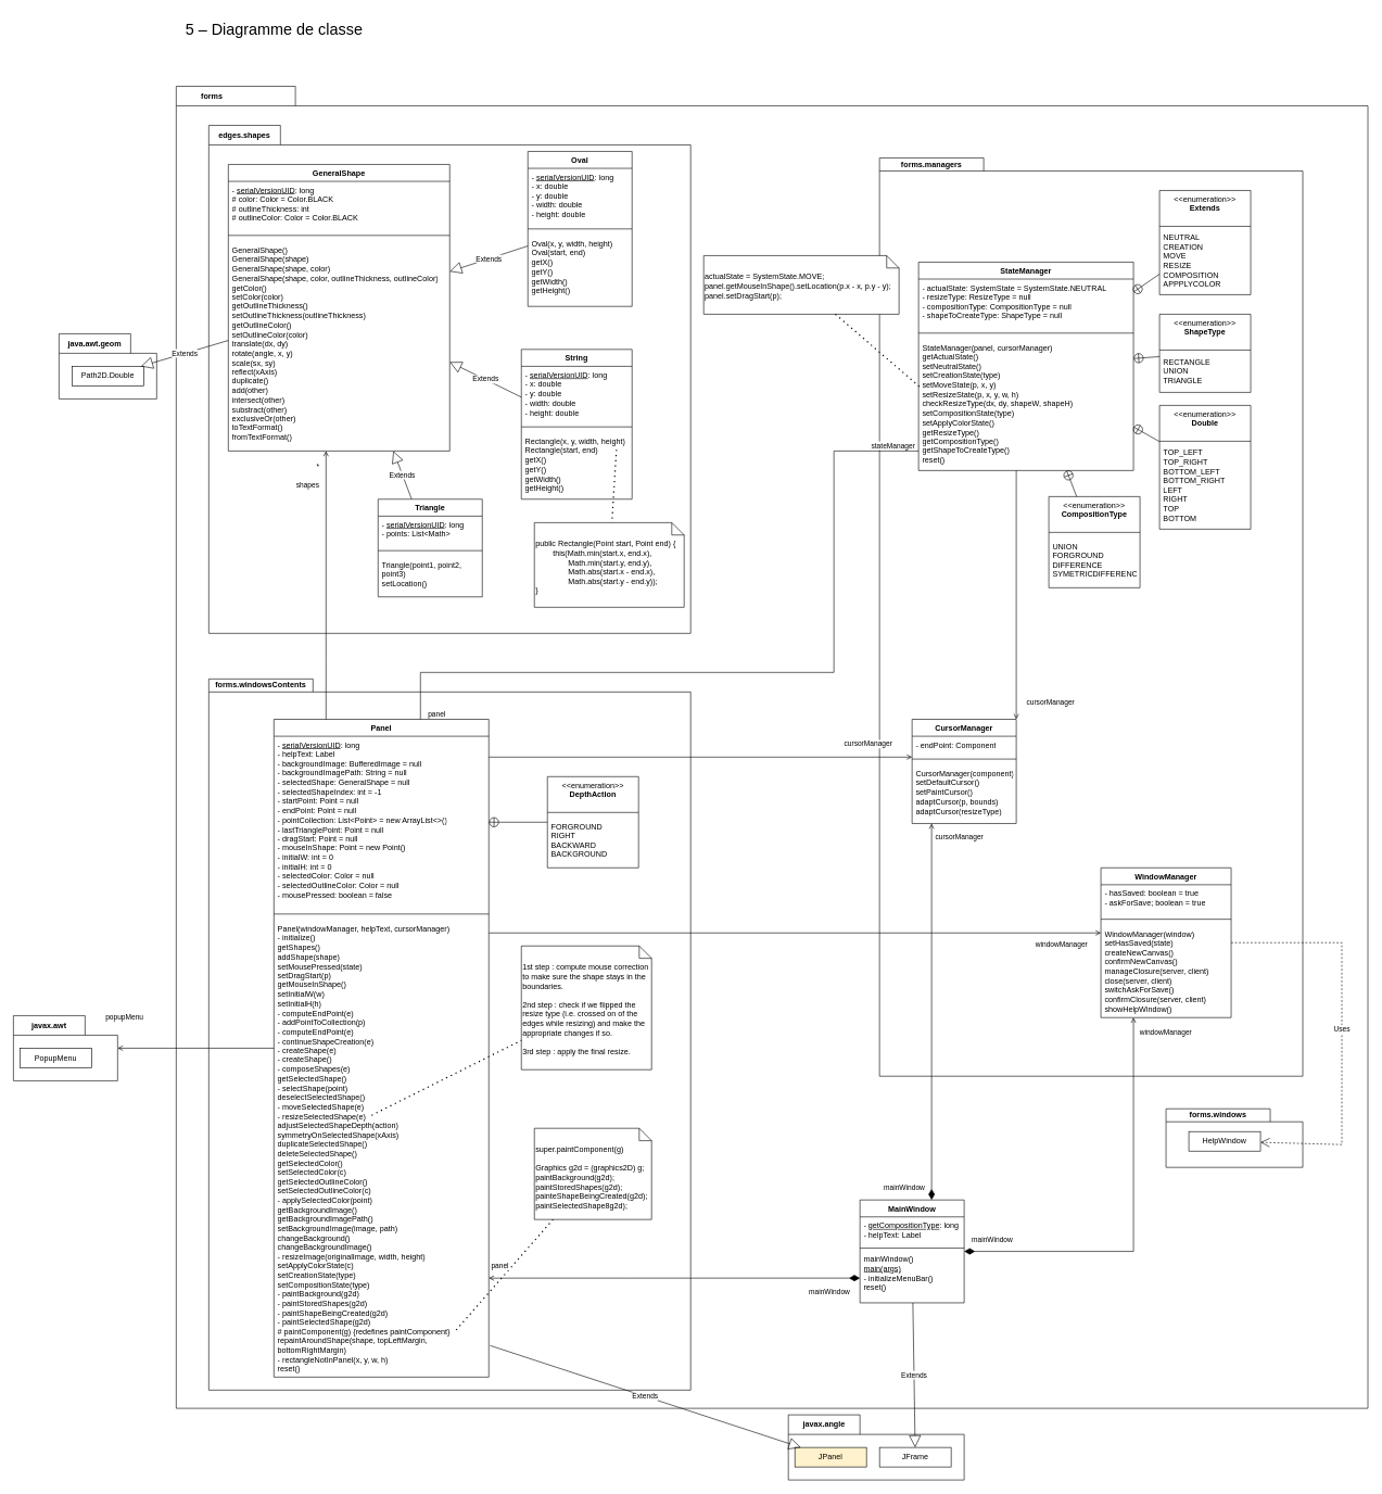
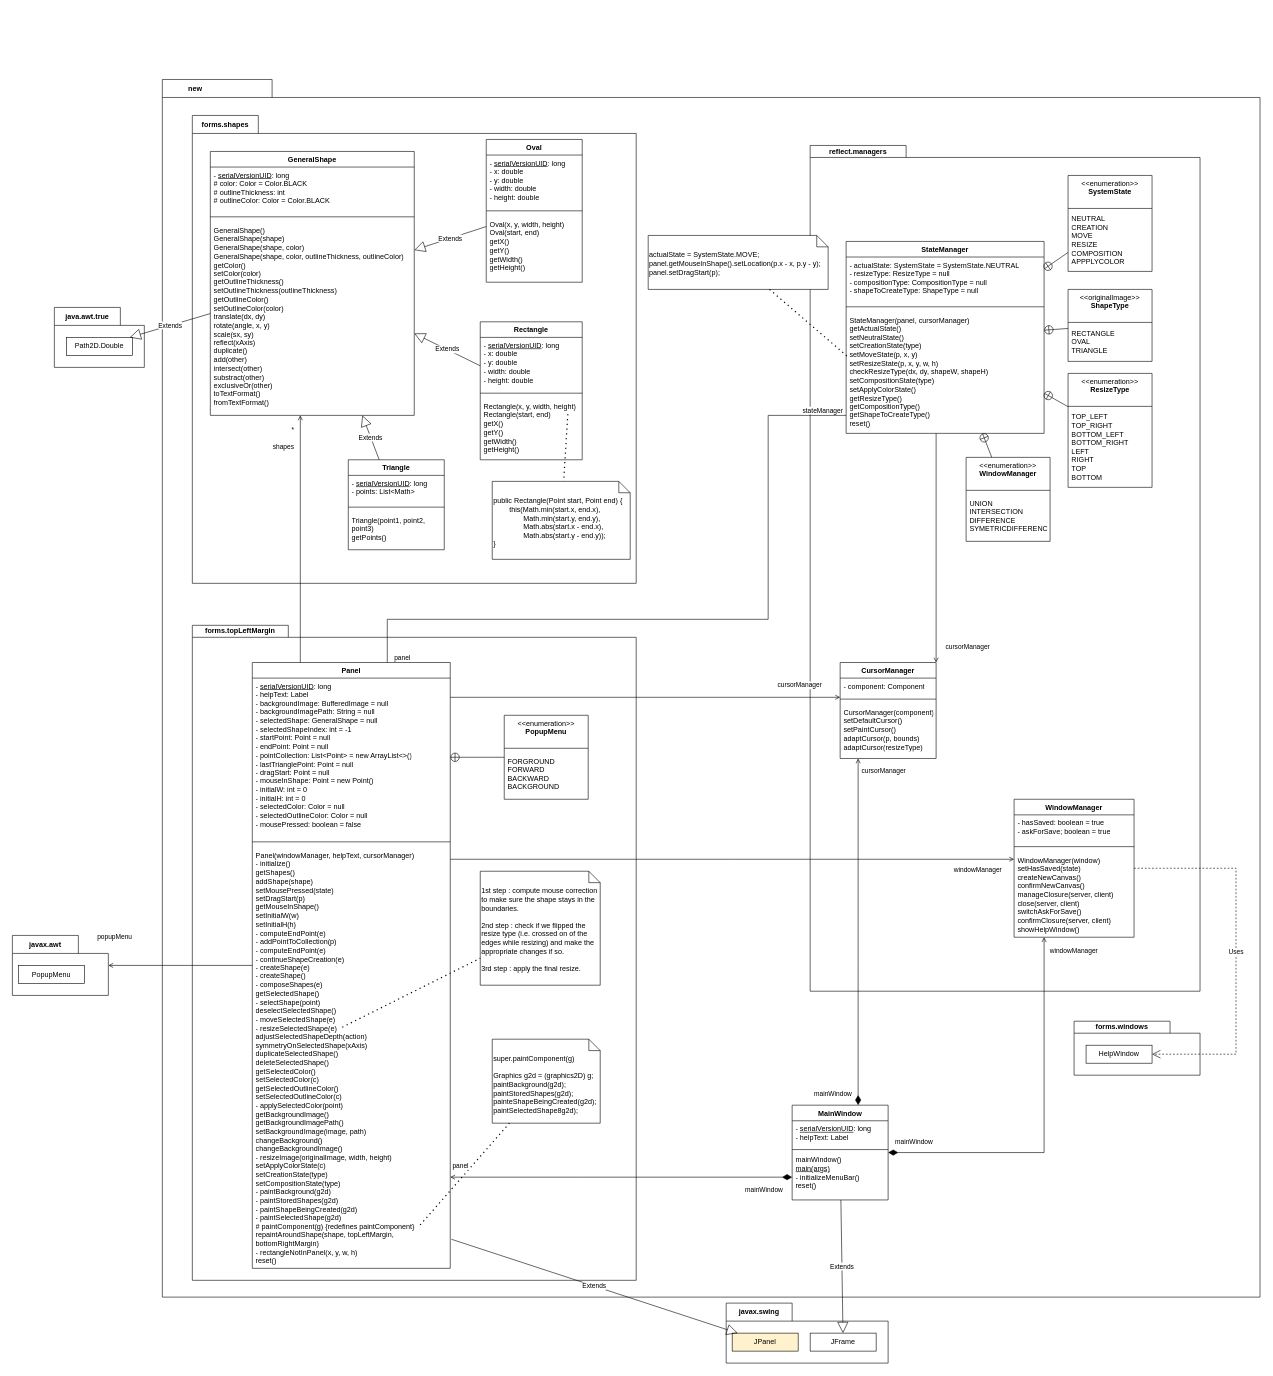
- <mxCell id="103" value="&lt;font style=&quot;font-size: 24px;&quot;&gt;5 – Diagramme de classe&lt;/font&gt;" style="text;html=1;align=center;verticalAlign=middle;resizable=0;points=[];autosize=1;strokeColor=none;fillColor=none;" parent="1" vertex="1"><mxGeometry x="270" y="20" width="300" height="50" as="geometry" /></mxCell>
- <mxCell id="2" value="forms" style="shape=folder;fontStyle=1;tabWidth=110;tabHeight=30;tabPosition=left;html=1;boundedLbl=1;labelInHeader=1;container=1;collapsible=0;recursiveResize=0;whiteSpace=wrap;" parent="1" vertex="1"><mxGeometry x="270" y="132" width="1830" height="2030" as="geometry" /></mxCell>
+ <mxCell id="2" value="new" style="shape=folder;fontStyle=1;tabWidth=110;tabHeight=30;tabPosition=left;html=1;boundedLbl=1;labelInHeader=1;container=1;collapsible=0;recursiveResize=0;whiteSpace=wrap;" parent="1" vertex="1"><mxGeometry x="270" y="132" width="1830" height="2030" as="geometry" /></mxCell>
- <mxCell id="7" value="edges.shapes" style="shape=folder;fontStyle=1;tabWidth=110;tabHeight=30;tabPosition=left;html=1;boundedLbl=1;labelInHeader=1;container=1;collapsible=0;recursiveResize=0;whiteSpace=wrap;" parent="2" vertex="1"><mxGeometry x="50" y="60" width="740" height="780" as="geometry" /></mxCell>
+ <mxCell id="7" value="forms.shapes" style="shape=folder;fontStyle=1;tabWidth=110;tabHeight=30;tabPosition=left;html=1;boundedLbl=1;labelInHeader=1;container=1;collapsible=0;recursiveResize=0;whiteSpace=wrap;" parent="2" vertex="1"><mxGeometry x="50" y="60" width="740" height="780" as="geometry" /></mxCell>
- <mxCell id="41" value="forms.managers" style="shape=folder;fontStyle=1;tabWidth=160;tabHeight=20;tabPosition=left;html=1;boundedLbl=1;labelInHeader=1;container=1;collapsible=0;recursiveResize=0;whiteSpace=wrap;" parent="2" vertex="1"><mxGeometry x="1080" y="110" width="650" height="1410" as="geometry" /></mxCell>
+ <mxCell id="41" value="reflect.managers" style="shape=folder;fontStyle=1;tabWidth=160;tabHeight=20;tabPosition=left;html=1;boundedLbl=1;labelInHeader=1;container=1;collapsible=0;recursiveResize=0;whiteSpace=wrap;" parent="2" vertex="1"><mxGeometry x="1080" y="110" width="650" height="1410" as="geometry" /></mxCell>
- <mxCell id="48" value="&amp;lt;&amp;lt;enumeration&amp;gt;&amp;gt;&lt;br&gt;&lt;b&gt;Extends&lt;/b&gt;" style="swimlane;fontStyle=0;align=center;verticalAlign=top;childLayout=stackLayout;horizontal=1;startSize=55;horizontalStack=0;resizeParent=1;resizeParentMax=0;resizeLast=0;collapsible=0;marginBottom=0;html=1;whiteSpace=wrap;" parent="41" vertex="1"><mxGeometry x="430" y="50" width="140" height="160" as="geometry" /></mxCell>
+ <mxCell id="48" value="&amp;lt;&amp;lt;enumeration&amp;gt;&amp;gt;&lt;br&gt;&lt;b&gt;SystemState&lt;/b&gt;" style="swimlane;fontStyle=0;align=center;verticalAlign=top;childLayout=stackLayout;horizontal=1;startSize=55;horizontalStack=0;resizeParent=1;resizeParentMax=0;resizeLast=0;collapsible=0;marginBottom=0;html=1;whiteSpace=wrap;" parent="41" vertex="1"><mxGeometry x="430" y="50" width="140" height="160" as="geometry" /></mxCell>
- <mxCell id="52" value="&amp;lt;&amp;lt;enumeration&amp;gt;&amp;gt;&lt;br&gt;&lt;b&gt;ShapeType&lt;/b&gt;" style="swimlane;fontStyle=0;align=center;verticalAlign=top;childLayout=stackLayout;horizontal=1;startSize=55;horizontalStack=0;resizeParent=1;resizeParentMax=0;resizeLast=0;collapsible=0;marginBottom=0;html=1;whiteSpace=wrap;" parent="41" vertex="1"><mxGeometry x="430" y="240" width="140" height="120" as="geometry" /></mxCell>
+ <mxCell id="52" value="&amp;lt;&amp;lt;originalImage&amp;gt;&amp;gt;&lt;br&gt;&lt;b&gt;ShapeType&lt;/b&gt;" style="swimlane;fontStyle=0;align=center;verticalAlign=top;childLayout=stackLayout;horizontal=1;startSize=55;horizontalStack=0;resizeParent=1;resizeParentMax=0;resizeLast=0;collapsible=0;marginBottom=0;html=1;whiteSpace=wrap;" parent="41" vertex="1"><mxGeometry x="430" y="240" width="140" height="120" as="geometry" /></mxCell>
- <mxCell id="91" value="java.awt.geom" style="shape=folder;fontStyle=1;tabWidth=110;tabHeight=30;tabPosition=left;html=1;boundedLbl=1;labelInHeader=1;container=1;collapsible=0;recursiveResize=0;whiteSpace=wrap;" parent="1" vertex="1"><mxGeometry x="90" y="512" width="150" height="100" as="geometry" /></mxCell>
+ <mxCell id="91" value="java.awt.true" style="shape=folder;fontStyle=1;tabWidth=110;tabHeight=30;tabPosition=left;html=1;boundedLbl=1;labelInHeader=1;container=1;collapsible=0;recursiveResize=0;whiteSpace=wrap;" parent="1" vertex="1"><mxGeometry x="90" y="512" width="150" height="100" as="geometry" /></mxCell>
- <mxCell id="20" value="String" style="swimlane;fontStyle=1;align=center;verticalAlign=top;childLayout=stackLayout;horizontal=1;startSize=26;horizontalStack=0;resizeParent=1;resizeParentMax=0;resizeLast=0;collapsible=1;marginBottom=0;whiteSpace=wrap;html=1;" parent="7" vertex="1"><mxGeometry x="480" y="344" width="170" height="230" as="geometry"><mxRectangle x="265" y="40" width="100" height="30" as="alternateBounds" /></mxGeometry></mxCell>
+ <mxCell id="20" value="Rectangle" style="swimlane;fontStyle=1;align=center;verticalAlign=top;childLayout=stackLayout;horizontal=1;startSize=26;horizontalStack=0;resizeParent=1;resizeParentMax=0;resizeLast=0;collapsible=1;marginBottom=0;whiteSpace=wrap;html=1;" parent="7" vertex="1"><mxGeometry x="480" y="344" width="170" height="230" as="geometry"><mxRectangle x="265" y="40" width="100" height="30" as="alternateBounds" /></mxGeometry></mxCell>
- <mxCell id="53" value="RECTANGLE&lt;div&gt;UNION&lt;/div&gt;&lt;div&gt;TRIANGLE&lt;/div&gt;" style="text;html=1;strokeColor=none;fillColor=none;align=left;verticalAlign=middle;spacingLeft=4;spacingRight=4;overflow=hidden;rotatable=0;points=[[0,0.5],[1,0.5]];portConstraint=eastwest;whiteSpace=wrap;" parent="52" vertex="1"><mxGeometry y="55" width="140" height="65" as="geometry" /></mxCell>
+ <mxCell id="53" value="RECTANGLE&lt;div&gt;OVAL&lt;/div&gt;&lt;div&gt;TRIANGLE&lt;/div&gt;" style="text;html=1;strokeColor=none;fillColor=none;align=left;verticalAlign=middle;spacingLeft=4;spacingRight=4;overflow=hidden;rotatable=0;points=[[0,0.5],[1,0.5]];portConstraint=eastwest;whiteSpace=wrap;" parent="52" vertex="1"><mxGeometry y="55" width="140" height="65" as="geometry" /></mxCell>
- <mxCell id="46" value="&amp;lt;&amp;lt;enumeration&amp;gt;&amp;gt;&lt;br&gt;&lt;b&gt;Double&lt;/b&gt;" style="swimlane;fontStyle=0;align=center;verticalAlign=top;childLayout=stackLayout;horizontal=1;startSize=55;horizontalStack=0;resizeParent=1;resizeParentMax=0;resizeLast=0;collapsible=0;marginBottom=0;html=1;whiteSpace=wrap;" parent="41" vertex="1"><mxGeometry x="430" y="380" width="140" height="190" as="geometry" /></mxCell>
+ <mxCell id="46" value="&amp;lt;&amp;lt;enumeration&amp;gt;&amp;gt;&lt;br&gt;&lt;b&gt;ResizeType&lt;/b&gt;" style="swimlane;fontStyle=0;align=center;verticalAlign=top;childLayout=stackLayout;horizontal=1;startSize=55;horizontalStack=0;resizeParent=1;resizeParentMax=0;resizeLast=0;collapsible=0;marginBottom=0;html=1;whiteSpace=wrap;" parent="41" vertex="1"><mxGeometry x="430" y="380" width="140" height="190" as="geometry" /></mxCell>
- <mxCell id="50" value="&amp;lt;&amp;lt;enumeration&amp;gt;&amp;gt;&lt;br&gt;&lt;b&gt;CompositionType&lt;/b&gt;" style="swimlane;fontStyle=0;align=center;verticalAlign=top;childLayout=stackLayout;horizontal=1;startSize=55;horizontalStack=0;resizeParent=1;resizeParentMax=0;resizeLast=0;collapsible=0;marginBottom=0;html=1;whiteSpace=wrap;" parent="41" vertex="1"><mxGeometry x="260" y="520" width="140" height="140" as="geometry" /></mxCell>
+ <mxCell id="50" value="&amp;lt;&amp;lt;enumeration&amp;gt;&amp;gt;&lt;br&gt;&lt;b&gt;WindowManager&lt;/b&gt;" style="swimlane;fontStyle=0;align=center;verticalAlign=top;childLayout=stackLayout;horizontal=1;startSize=55;horizontalStack=0;resizeParent=1;resizeParentMax=0;resizeLast=0;collapsible=0;marginBottom=0;html=1;whiteSpace=wrap;" parent="41" vertex="1"><mxGeometry x="260" y="520" width="140" height="140" as="geometry" /></mxCell>
- <mxCell id="51" value="UNION&lt;div&gt;FORGROUND&lt;/div&gt;&lt;div&gt;DIFFERENCE&lt;/div&gt;&lt;div&gt;SYMETRICDIFFERENCE&lt;/div&gt;" style="text;html=1;strokeColor=none;fillColor=none;align=left;verticalAlign=middle;spacingLeft=4;spacingRight=4;overflow=hidden;rotatable=0;points=[[0,0.5],[1,0.5]];portConstraint=eastwest;whiteSpace=wrap;" parent="50" vertex="1"><mxGeometry y="55" width="140" height="85" as="geometry" /></mxCell>
+ <mxCell id="51" value="UNION&lt;div&gt;INTERSECTION&lt;/div&gt;&lt;div&gt;DIFFERENCE&lt;/div&gt;&lt;div&gt;SYMETRICDIFFERENCE&lt;/div&gt;" style="text;html=1;strokeColor=none;fillColor=none;align=left;verticalAlign=middle;spacingLeft=4;spacingRight=4;overflow=hidden;rotatable=0;points=[[0,0.5],[1,0.5]];portConstraint=eastwest;whiteSpace=wrap;" parent="50" vertex="1"><mxGeometry y="55" width="140" height="85" as="geometry" /></mxCell>
- <mxCell id="19" value="&lt;div&gt;Triangle(point1, point2, point3)&lt;/div&gt;setLocation()" style="text;strokeColor=none;fillColor=none;align=left;verticalAlign=top;spacingLeft=4;spacingRight=4;overflow=hidden;rotatable=0;points=[[0,0.5],[1,0.5]];portConstraint=eastwest;whiteSpace=wrap;html=1;" parent="16" vertex="1"><mxGeometry y="88" width="160" height="62" as="geometry" /></mxCell>
+ <mxCell id="19" value="&lt;div&gt;Triangle(point1, point2, point3)&lt;/div&gt;getPoints()" style="text;strokeColor=none;fillColor=none;align=left;verticalAlign=top;spacingLeft=4;spacingRight=4;overflow=hidden;rotatable=0;points=[[0,0.5],[1,0.5]];portConstraint=eastwest;whiteSpace=wrap;html=1;" parent="16" vertex="1"><mxGeometry y="88" width="160" height="62" as="geometry" /></mxCell>
- <mxCell id="29" value="forms.windowsContents" style="shape=folder;fontStyle=1;tabWidth=160;tabHeight=20;tabPosition=left;html=1;boundedLbl=1;labelInHeader=1;container=1;collapsible=0;recursiveResize=0;whiteSpace=wrap;" parent="2" vertex="1"><mxGeometry x="50" y="910" width="740" height="1092" as="geometry" /></mxCell>
+ <mxCell id="29" value="forms.topLeftMargin" style="shape=folder;fontStyle=1;tabWidth=160;tabHeight=20;tabPosition=left;html=1;boundedLbl=1;labelInHeader=1;container=1;collapsible=0;recursiveResize=0;whiteSpace=wrap;" parent="2" vertex="1"><mxGeometry x="50" y="910" width="740" height="1092" as="geometry" /></mxCell>
- <mxCell id="78" value="- endPoint: Component" style="text;strokeColor=none;fillColor=none;align=left;verticalAlign=top;spacingLeft=4;spacingRight=4;overflow=hidden;rotatable=0;points=[[0,0.5],[1,0.5]];portConstraint=eastwest;whiteSpace=wrap;html=1;" parent="77" vertex="1"><mxGeometry y="26" width="160" height="26" as="geometry" /></mxCell>
+ <mxCell id="78" value="- component: Component" style="text;strokeColor=none;fillColor=none;align=left;verticalAlign=top;spacingLeft=4;spacingRight=4;overflow=hidden;rotatable=0;points=[[0,0.5],[1,0.5]];portConstraint=eastwest;whiteSpace=wrap;html=1;" parent="77" vertex="1"><mxGeometry y="26" width="160" height="26" as="geometry" /></mxCell>
- <mxCell id="34" value="&amp;lt;&amp;lt;enumeration&amp;gt;&amp;gt;&lt;br&gt;&lt;b&gt;DepthAction&lt;/b&gt;" style="swimlane;fontStyle=0;align=center;verticalAlign=top;childLayout=stackLayout;horizontal=1;startSize=55;horizontalStack=0;resizeParent=1;resizeParentMax=0;resizeLast=0;collapsible=0;marginBottom=0;html=1;whiteSpace=wrap;" parent="29" vertex="1"><mxGeometry x="520" y="150" width="140" height="140" as="geometry" /></mxCell>
+ <mxCell id="34" value="&amp;lt;&amp;lt;enumeration&amp;gt;&amp;gt;&lt;br&gt;&lt;b&gt;PopupMenu&lt;/b&gt;" style="swimlane;fontStyle=0;align=center;verticalAlign=top;childLayout=stackLayout;horizontal=1;startSize=55;horizontalStack=0;resizeParent=1;resizeParentMax=0;resizeLast=0;collapsible=0;marginBottom=0;html=1;whiteSpace=wrap;" parent="29" vertex="1"><mxGeometry x="520" y="150" width="140" height="140" as="geometry" /></mxCell>
- <mxCell id="35" value="FORGROUND&lt;div&gt;RIGHT&lt;br&gt;BACKWARD&lt;br&gt;BACKGROUND&lt;/div&gt;" style="text;html=1;strokeColor=none;fillColor=none;align=left;verticalAlign=middle;spacingLeft=4;spacingRight=4;overflow=hidden;rotatable=0;points=[[0,0.5],[1,0.5]];portConstraint=eastwest;whiteSpace=wrap;" parent="34" vertex="1"><mxGeometry y="55" width="140" height="85" as="geometry" /></mxCell>
+ <mxCell id="35" value="FORGROUND&lt;div&gt;FORWARD&lt;br&gt;BACKWARD&lt;br&gt;BACKGROUND&lt;/div&gt;" style="text;html=1;strokeColor=none;fillColor=none;align=left;verticalAlign=middle;spacingLeft=4;spacingRight=4;overflow=hidden;rotatable=0;points=[[0,0.5],[1,0.5]];portConstraint=eastwest;whiteSpace=wrap;" parent="34" vertex="1"><mxGeometry y="55" width="140" height="85" as="geometry" /></mxCell>
- <mxCell id="89" value="HelpWindow" style="html=1;whiteSpace=wrap;" parent="88" vertex="1"><mxGeometry x="35" y="35" width="110" height="30" as="geometry" /></mxCell>
+ <mxCell id="89" value="HelpWindow" style="html=1;whiteSpace=wrap;" parent="88" vertex="1"><mxGeometry x="20" y="40" width="110" height="30" as="geometry" /></mxCell>
- <mxCell id="4" value="- &lt;u&gt;getCompositionType&lt;/u&gt;: long&lt;div&gt;- helpText: Label&lt;/div&gt;" style="text;strokeColor=none;fillColor=none;align=left;verticalAlign=top;spacingLeft=4;spacingRight=4;overflow=hidden;rotatable=0;points=[[0,0.5],[1,0.5]];portConstraint=eastwest;whiteSpace=wrap;html=1;" parent="3" vertex="1"><mxGeometry y="26" width="160" height="44" as="geometry" /></mxCell>
+ <mxCell id="4" value="- &lt;u&gt;serialVersionUID&lt;/u&gt;: long&lt;div&gt;- helpText: Label&lt;/div&gt;" style="text;strokeColor=none;fillColor=none;align=left;verticalAlign=top;spacingLeft=4;spacingRight=4;overflow=hidden;rotatable=0;points=[[0,0.5],[1,0.5]];portConstraint=eastwest;whiteSpace=wrap;html=1;" parent="3" vertex="1"><mxGeometry y="26" width="160" height="44" as="geometry" /></mxCell>
- <mxCell id="94" value="javax.angle" style="shape=folder;fontStyle=1;tabWidth=110;tabHeight=30;tabPosition=left;html=1;boundedLbl=1;labelInHeader=1;container=1;collapsible=0;recursiveResize=0;whiteSpace=wrap;" parent="1" vertex="1"><mxGeometry x="1210" y="2172" width="270" height="100" as="geometry" /></mxCell>
+ <mxCell id="94" value="javax.swing" style="shape=folder;fontStyle=1;tabWidth=110;tabHeight=30;tabPosition=left;html=1;boundedLbl=1;labelInHeader=1;container=1;collapsible=0;recursiveResize=0;whiteSpace=wrap;" parent="1" vertex="1"><mxGeometry x="1210" y="2172" width="270" height="100" as="geometry" /></mxCell>
